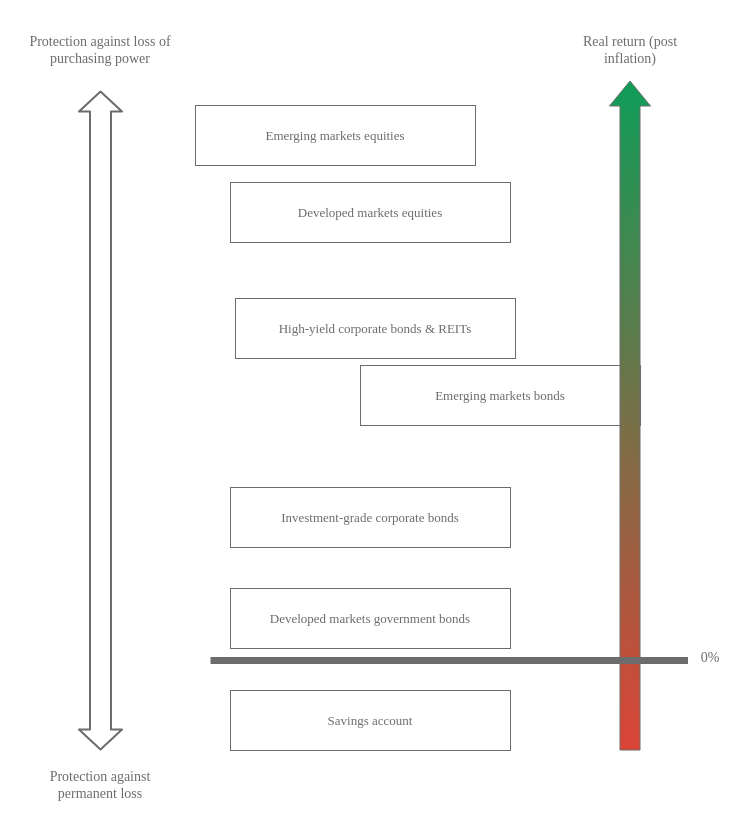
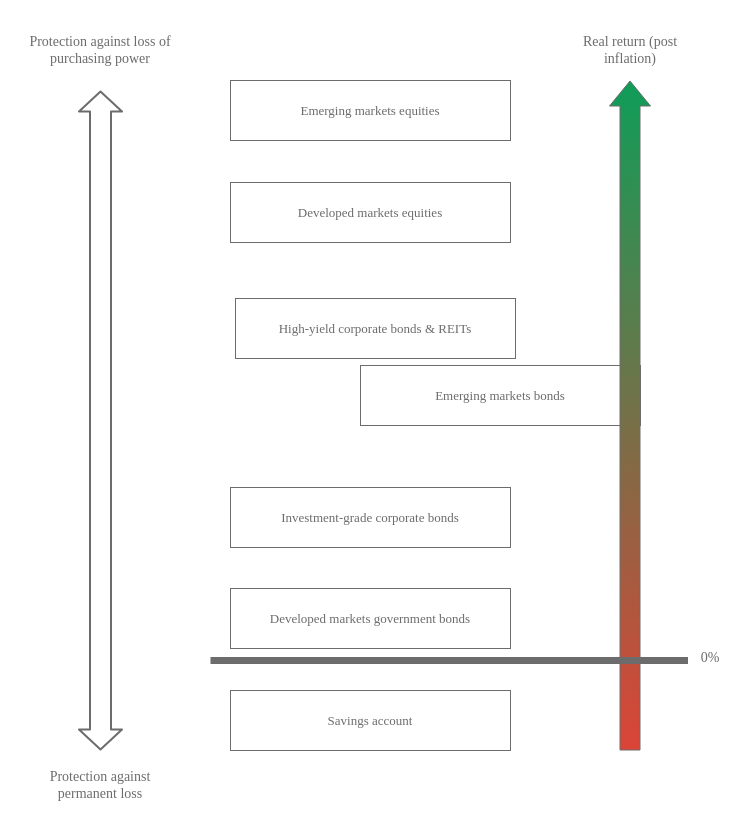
- <mxCell id="2" value="Emerging markets equities" style="rounded=0;whiteSpace=wrap;html=1;strokeColor=#6c6c6c;fontColor=#6C6C6C;fontFamily=Verdana;fontSize=13;" vertex="1" parent="1"><mxGeometry x="195" y="105" width="280" height="60" as="geometry" /></mxCell>
+ <mxCell id="2" value="Emerging markets equities" style="rounded=0;whiteSpace=wrap;html=1;strokeColor=#6c6c6c;fontColor=#6C6C6C;fontFamily=Verdana;fontSize=13;" vertex="1" parent="1"><mxGeometry x="230" y="80" width="280" height="60" as="geometry" /></mxCell>
